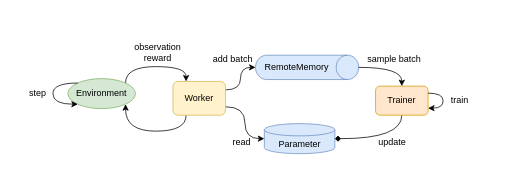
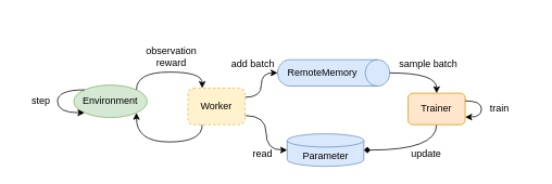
- <mxCell id="12" value="Worker" style="rounded=1;whiteSpace=wrap;html=1;fillColor=#fff2cc;strokeColor=#d6b656;" parent="1" vertex="1"><mxGeometry x="230" y="107.75" width="70" height="45" as="geometry" /></mxCell>
+ <mxCell id="12" value="Worker" style="rounded=1;whiteSpace=wrap;html=1;fillColor=#fff2cc;strokeColor=#d6b656;dashed=1;" parent="1" vertex="1"><mxGeometry x="230" y="107.75" width="70" height="45" as="geometry" /></mxCell>
